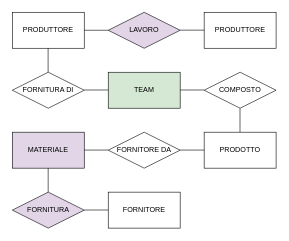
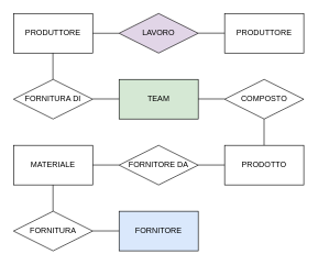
- <mxCell id="17" value="MATERIALE" style="rounded=0;whiteSpace=wrap;html=1;fillColor=#e1d5e7;" vertex="1" parent="1"><mxGeometry x="20" y="220" width="120" height="60" as="geometry" /></mxCell>
+ <mxCell id="17" value="MATERIALE" style="rounded=0;whiteSpace=wrap;html=1;" vertex="1" parent="1"><mxGeometry x="20" y="220" width="120" height="60" as="geometry" /></mxCell>
- <mxCell id="20" value="FORNITURA" style="rhombus;whiteSpace=wrap;html=1;fillColor=#e1d5e7;" vertex="1" parent="1"><mxGeometry x="20" y="320" width="120" height="60" as="geometry" /></mxCell>
+ <mxCell id="20" value="FORNITURA" style="rhombus;whiteSpace=wrap;html=1;" vertex="1" parent="1"><mxGeometry x="20" y="320" width="120" height="60" as="geometry" /></mxCell>
- <mxCell id="21" value="FORNITORE" style="rounded=0;whiteSpace=wrap;html=1;" vertex="1" parent="1"><mxGeometry x="180" y="320" width="120" height="60" as="geometry" /></mxCell>
+ <mxCell id="21" value="FORNITORE" style="rounded=0;whiteSpace=wrap;html=1;fillColor=#dae8fc;" vertex="1" parent="1"><mxGeometry x="180" y="320" width="120" height="60" as="geometry" /></mxCell>
